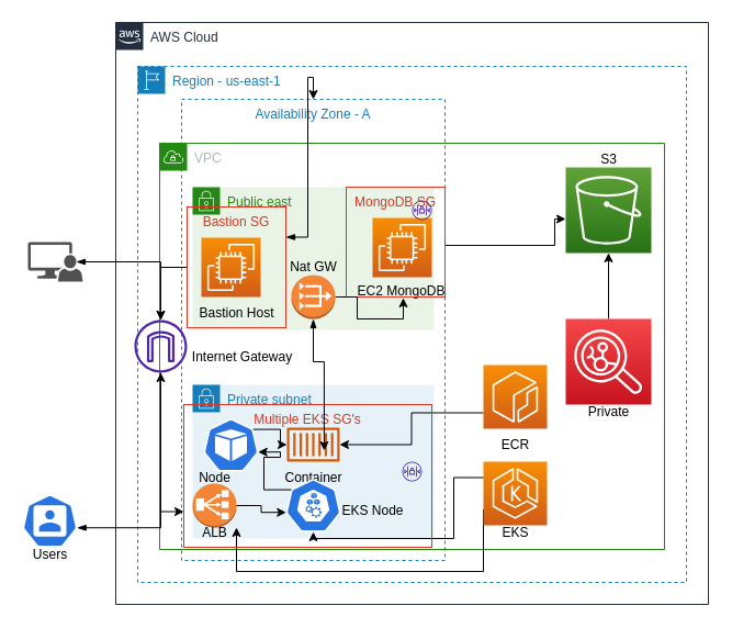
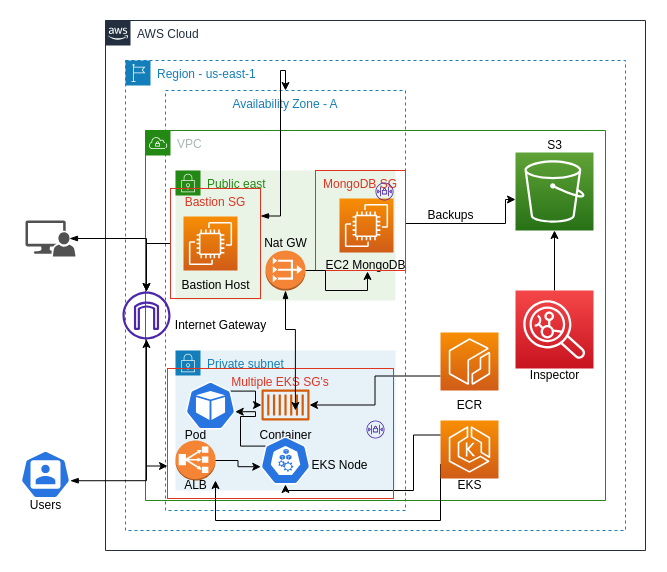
+ <mxCell id="24" value="Backups" style="text;html=1;align=center;verticalAlign=middle;resizable=0;points=[];autosize=1;strokeColor=none;fillColor=none;" vertex="1" parent="11"><mxGeometry x="270" y="70" width="70" height="30" as="geometry" /></mxCell>
- <mxCell id="27" value="Private" style="text;html=1;align=center;verticalAlign=middle;resizable=0;points=[];autosize=1;strokeColor=none;fillColor=none;" vertex="1" parent="11"><mxGeometry x="374" y="230" width="70" height="30" as="geometry" /></mxCell>
+ <mxCell id="27" value="Inspector" style="text;html=1;align=center;verticalAlign=middle;resizable=0;points=[];autosize=1;strokeColor=none;fillColor=none;" vertex="1" parent="11"><mxGeometry x="374" y="230" width="70" height="30" as="geometry" /></mxCell>
- <mxCell id="8" value="Node" style="text;html=1;align=center;verticalAlign=middle;resizable=0;points=[];autosize=1;strokeColor=none;fillColor=none;" vertex="1" parent="3"><mxGeometry x="50" y="360" width="40" height="30" as="geometry" /></mxCell>
+ <mxCell id="8" value="Pod" style="text;html=1;align=center;verticalAlign=middle;resizable=0;points=[];autosize=1;strokeColor=none;fillColor=none;" vertex="1" parent="3"><mxGeometry x="50" y="360" width="40" height="30" as="geometry" /></mxCell>
